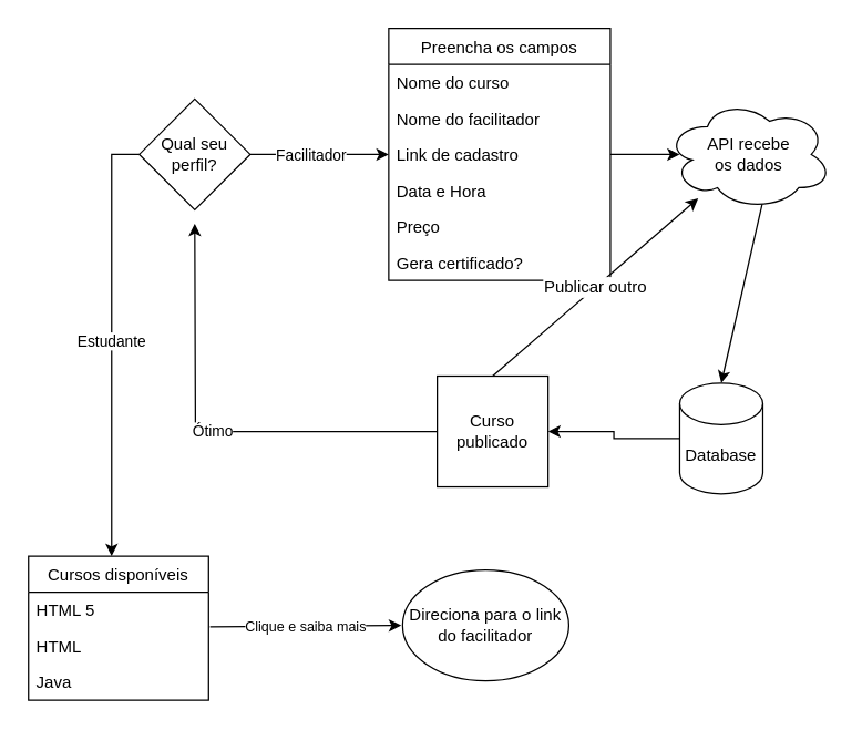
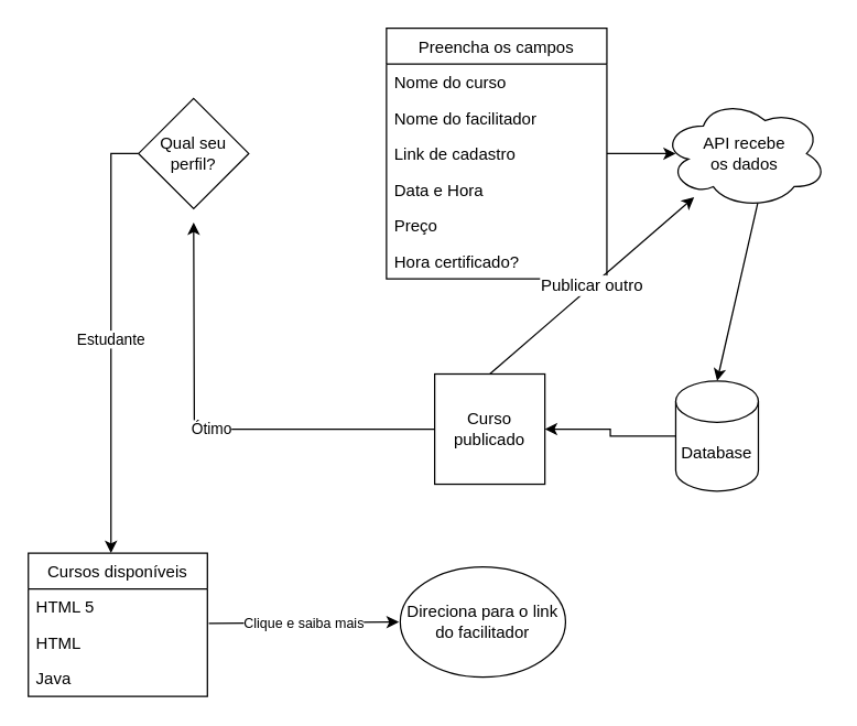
- <mxCell id="4" value="" style="endArrow=classic;html=1;exitX=1;exitY=0.5;exitDx=0;exitDy=0;entryX=0;entryY=0.5;entryDx=0;entryDy=0;" edge="1" parent="1" source="3" target="16"><mxGeometry width="50" height="50" relative="1" as="geometry"><mxPoint x="210" y="81" as="sourcePoint" /><mxPoint x="290" y="111" as="targetPoint" /></mxGeometry></mxCell>
- <mxCell id="5" value="Facilitador" style="edgeLabel;html=1;align=center;verticalAlign=middle;resizable=0;points=[];" vertex="1" connectable="0" parent="4"><mxGeometry x="0.455" relative="1" as="geometry"><mxPoint x="-30" as="offset" /></mxGeometry></mxCell>
- <mxCell id="19" value="Gera certificado?" style="text;strokeColor=none;fillColor=none;align=left;verticalAlign=top;spacingLeft=4;spacingRight=4;overflow=hidden;rotatable=0;points=[[0,0.5],[1,0.5]];portConstraint=eastwest;" vertex="1" parent="13"><mxGeometry y="156" width="160" height="26" as="geometry" /></mxCell>
+ <mxCell id="19" value="Hora certificado?" style="text;strokeColor=none;fillColor=none;align=left;verticalAlign=top;spacingLeft=4;spacingRight=4;overflow=hidden;rotatable=0;points=[[0,0.5],[1,0.5]];portConstraint=eastwest;" vertex="1" parent="13"><mxGeometry y="156" width="160" height="26" as="geometry" /></mxCell>
